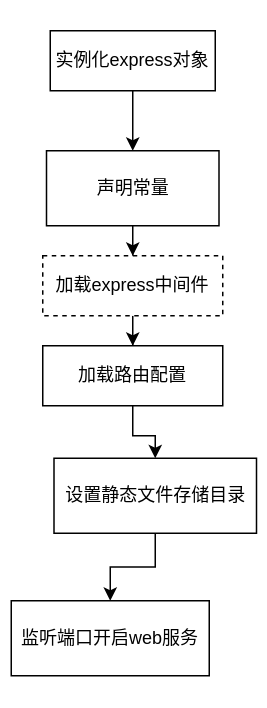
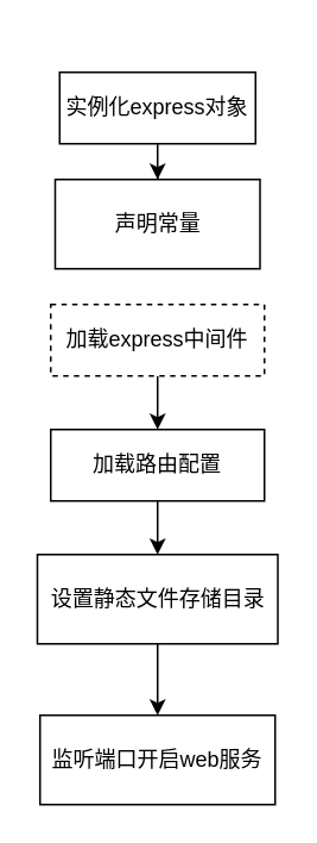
- <mxCell id="3" value="实例化express对象" style="rounded=0;whiteSpace=wrap;html=1;" vertex="1" parent="1"><mxGeometry x="33" y="20" width="110" height="40" as="geometry" /></mxCell>
+ <mxCell id="3" value="实例化express对象" style="rounded=0;whiteSpace=wrap;html=1;" vertex="1" parent="1"><mxGeometry x="33" y="40" width="110" height="40" as="geometry" /></mxCell>
- <mxCell id="4" style="edgeStyle=orthogonalEdgeStyle;rounded=0;orthogonalLoop=1;jettySize=auto;html=1;entryX=0.5;entryY=0;entryDx=0;entryDy=0;" edge="1" parent="1" source="5" target="7"><mxGeometry relative="1" as="geometry" /></mxCell>
- <mxCell id="9" value="加载路由配置" style="rounded=0;whiteSpace=wrap;html=1;" vertex="1" parent="1"><mxGeometry x="28" y="230" width="120" height="40" as="geometry" /></mxCell>
+ <mxCell id="9" value="加载路由配置" style="rounded=0;whiteSpace=wrap;html=1;" vertex="1" parent="1"><mxGeometry x="28" y="240" width="120" height="40" as="geometry" /></mxCell>
- <mxCell id="11" value="设置静态文件存储目录" style="rounded=0;whiteSpace=wrap;html=1;" vertex="1" parent="1"><mxGeometry x="35.5" y="305" width="135" height="50" as="geometry" /></mxCell>
+ <mxCell id="11" value="设置静态文件存储目录" style="rounded=0;whiteSpace=wrap;html=1;" vertex="1" parent="1"><mxGeometry x="20.5" y="310" width="135" height="50" as="geometry" /></mxCell>
- <mxCell id="12" value="监听端口开启web服务" style="rounded=0;whiteSpace=wrap;html=1;" vertex="1" parent="1"><mxGeometry x="7" y="400" width="132" height="50" as="geometry" /></mxCell>
+ <mxCell id="12" value="监听端口开启web服务" style="rounded=0;whiteSpace=wrap;html=1;" vertex="1" parent="1"><mxGeometry x="22" y="400" width="132" height="50" as="geometry" /></mxCell>
